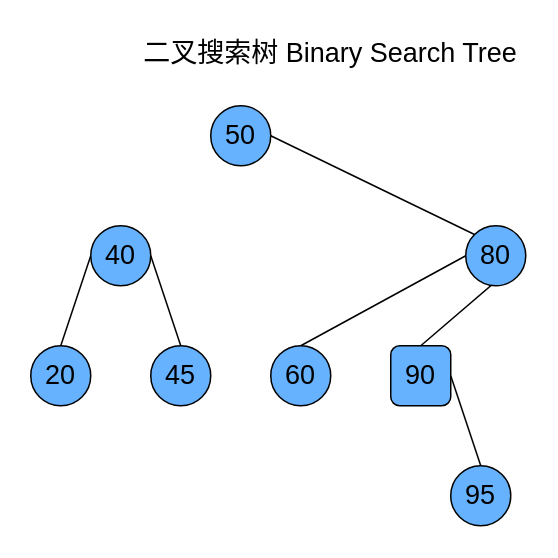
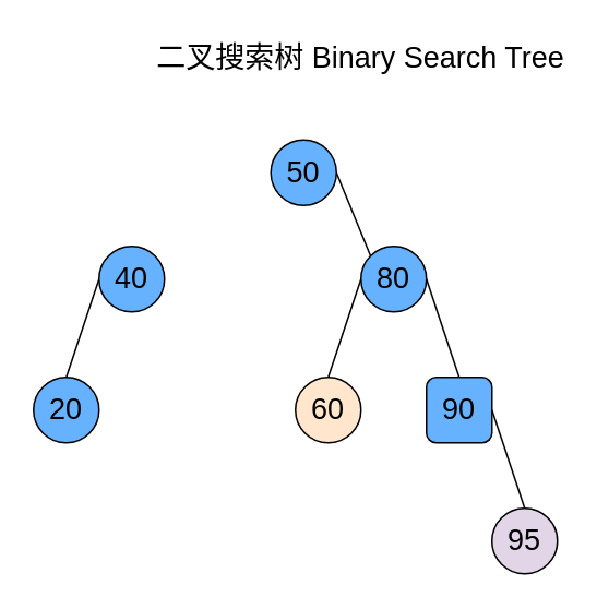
- <mxCell id="3" value="&lt;font style=&quot;color: rgb(0, 0, 0); font-size: 18px;&quot;&gt;50&lt;/font&gt;" style="ellipse;whiteSpace=wrap;html=1;aspect=fixed;fillColor=#66B2FF;" vertex="1" parent="1"><mxGeometry x="140" y="70" width="40" height="40" as="geometry" /></mxCell>
+ <mxCell id="3" value="&lt;font style=&quot;color: rgb(0, 0, 0); font-size: 18px;&quot;&gt;50&lt;/font&gt;" style="ellipse;whiteSpace=wrap;html=1;aspect=fixed;fillColor=#66B2FF;" vertex="1" parent="1"><mxGeometry x="165" y="85" width="40" height="40" as="geometry" /></mxCell>
- <mxCell id="11" value="&lt;font style=&quot;color: rgb(0, 0, 0); font-size: 18px;&quot;&gt;80&lt;/font&gt;" style="ellipse;whiteSpace=wrap;html=1;aspect=fixed;fillColor=#66B2FF;" vertex="1" parent="1"><mxGeometry x="310" y="150" width="40" height="40" as="geometry" /></mxCell>
+ <mxCell id="11" value="&lt;font style=&quot;color: rgb(0, 0, 0); font-size: 18px;&quot;&gt;80&lt;/font&gt;" style="ellipse;whiteSpace=wrap;html=1;aspect=fixed;fillColor=#66B2FF;" vertex="1" parent="1"><mxGeometry x="220" y="150" width="40" height="40" as="geometry" /></mxCell>
- <mxCell id="4" style="edgeStyle=none;html=1;exitX=1;exitY=0.5;exitDx=0;exitDy=0;entryX=0.5;entryY=0;entryDx=0;entryDy=0;endArrow=none;endFill=0;" edge="1" parent="1" source="6" target="7"><mxGeometry relative="1" as="geometry" /></mxCell>
- <mxCell id="7" value="&lt;font style=&quot;color: rgb(0, 0, 0); font-size: 18px;&quot;&gt;45&lt;/font&gt;" style="ellipse;whiteSpace=wrap;html=1;aspect=fixed;fillColor=#66B2FF;" vertex="1" parent="1"><mxGeometry x="100" y="230" width="40" height="40" as="geometry" /></mxCell>
- <mxCell id="15" value="&lt;font style=&quot;color: rgb(0, 0, 0); font-size: 18px;&quot;&gt;60&lt;/font&gt;" style="ellipse;whiteSpace=wrap;html=1;aspect=fixed;fillColor=#66B2FF;" vertex="1" parent="1"><mxGeometry x="180" y="230" width="40" height="40" as="geometry" /></mxCell>
+ <mxCell id="15" value="&lt;font style=&quot;color: rgb(0, 0, 0); font-size: 18px;&quot;&gt;60&lt;/font&gt;" style="ellipse;whiteSpace=wrap;html=1;aspect=fixed;fillColor=#ffe6cc;" vertex="1" parent="1"><mxGeometry x="180" y="230" width="40" height="40" as="geometry" /></mxCell>
- <mxCell id="12" value="&lt;font style=&quot;color: rgb(0, 0, 0); font-size: 18px;&quot;&gt;95&lt;/font&gt;" style="ellipse;whiteSpace=wrap;html=1;aspect=fixed;fillColor=#66B2FF;" vertex="1" parent="1"><mxGeometry x="300" y="310" width="40" height="40" as="geometry" /></mxCell>
+ <mxCell id="12" value="&lt;font style=&quot;color: rgb(0, 0, 0); font-size: 18px;&quot;&gt;95&lt;/font&gt;" style="ellipse;whiteSpace=wrap;html=1;aspect=fixed;fillColor=#e1d5e7;" vertex="1" parent="1"><mxGeometry x="300" y="310" width="40" height="40" as="geometry" /></mxCell>
